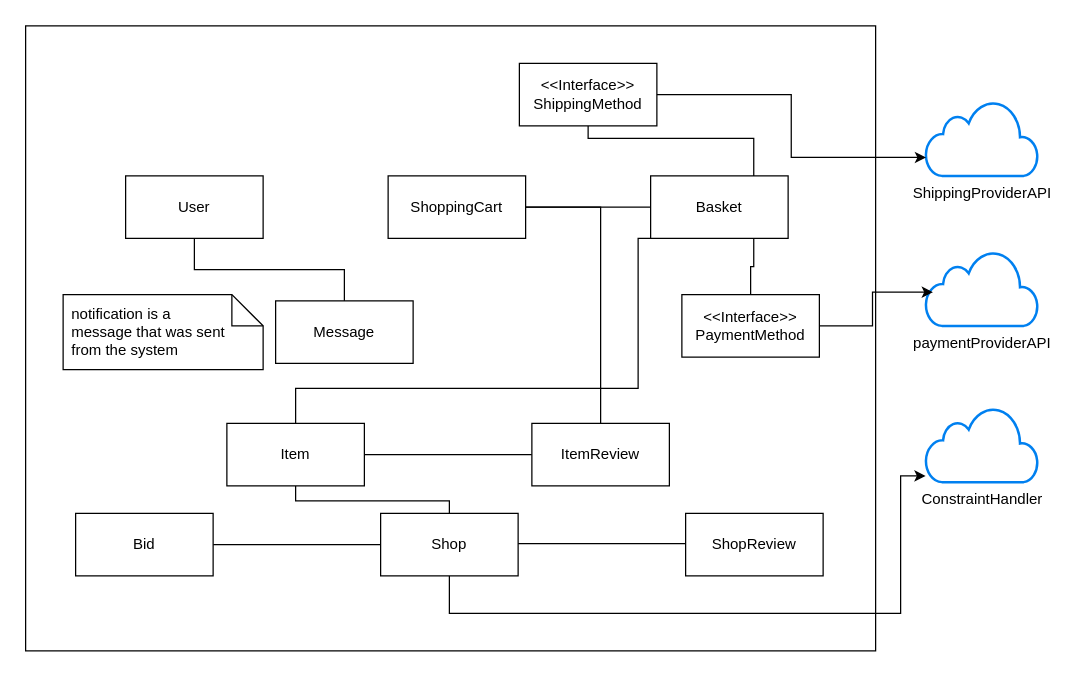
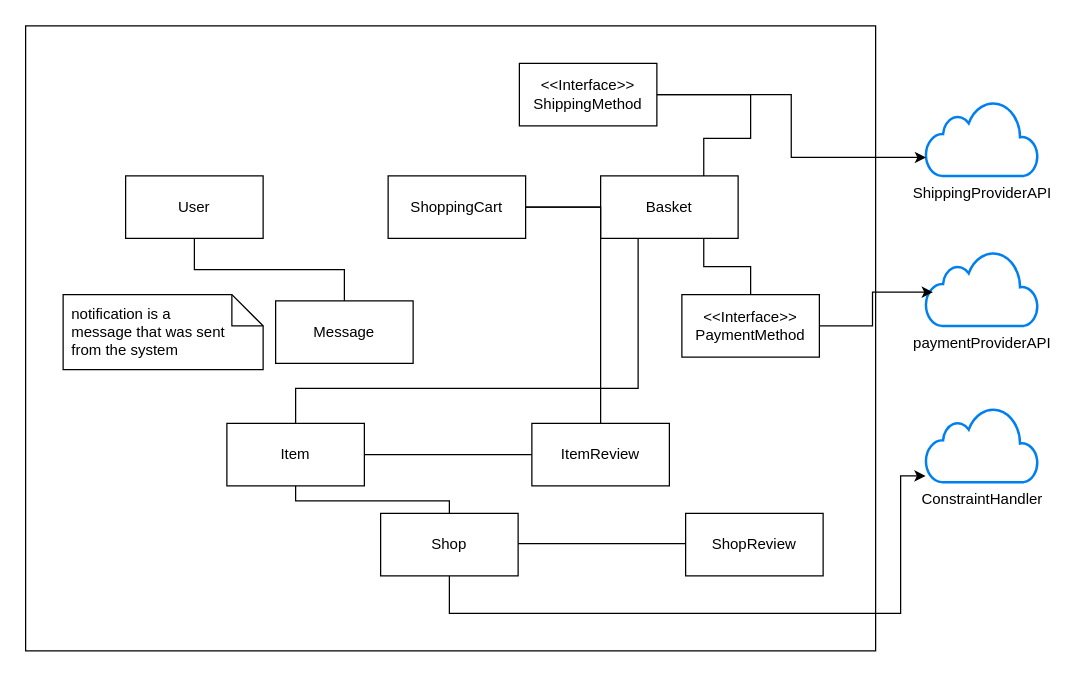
- <mxCell id="7" value="Basket" style="html=1;whiteSpace=wrap;" vertex="1" parent="1"><mxGeometry x="520" y="140" width="110" height="50" as="geometry" /></mxCell>
+ <mxCell id="7" value="Basket" style="html=1;whiteSpace=wrap;" vertex="1" parent="1"><mxGeometry x="480" y="140" width="110" height="50" as="geometry" /></mxCell>
- <mxCell id="30" value="Bid" style="html=1;whiteSpace=wrap;" vertex="1" parent="1"><mxGeometry x="60" y="410" width="110" height="50" as="geometry" /></mxCell>
- <mxCell id="29" style="edgeStyle=orthogonalEdgeStyle;rounded=0;orthogonalLoop=1;jettySize=auto;html=1;entryX=0;entryY=0.5;entryDx=0;entryDy=0;endArrow=none;startFill=0;" edge="1" parent="1" source="30" target="5"><mxGeometry relative="1" as="geometry" /></mxCell>
